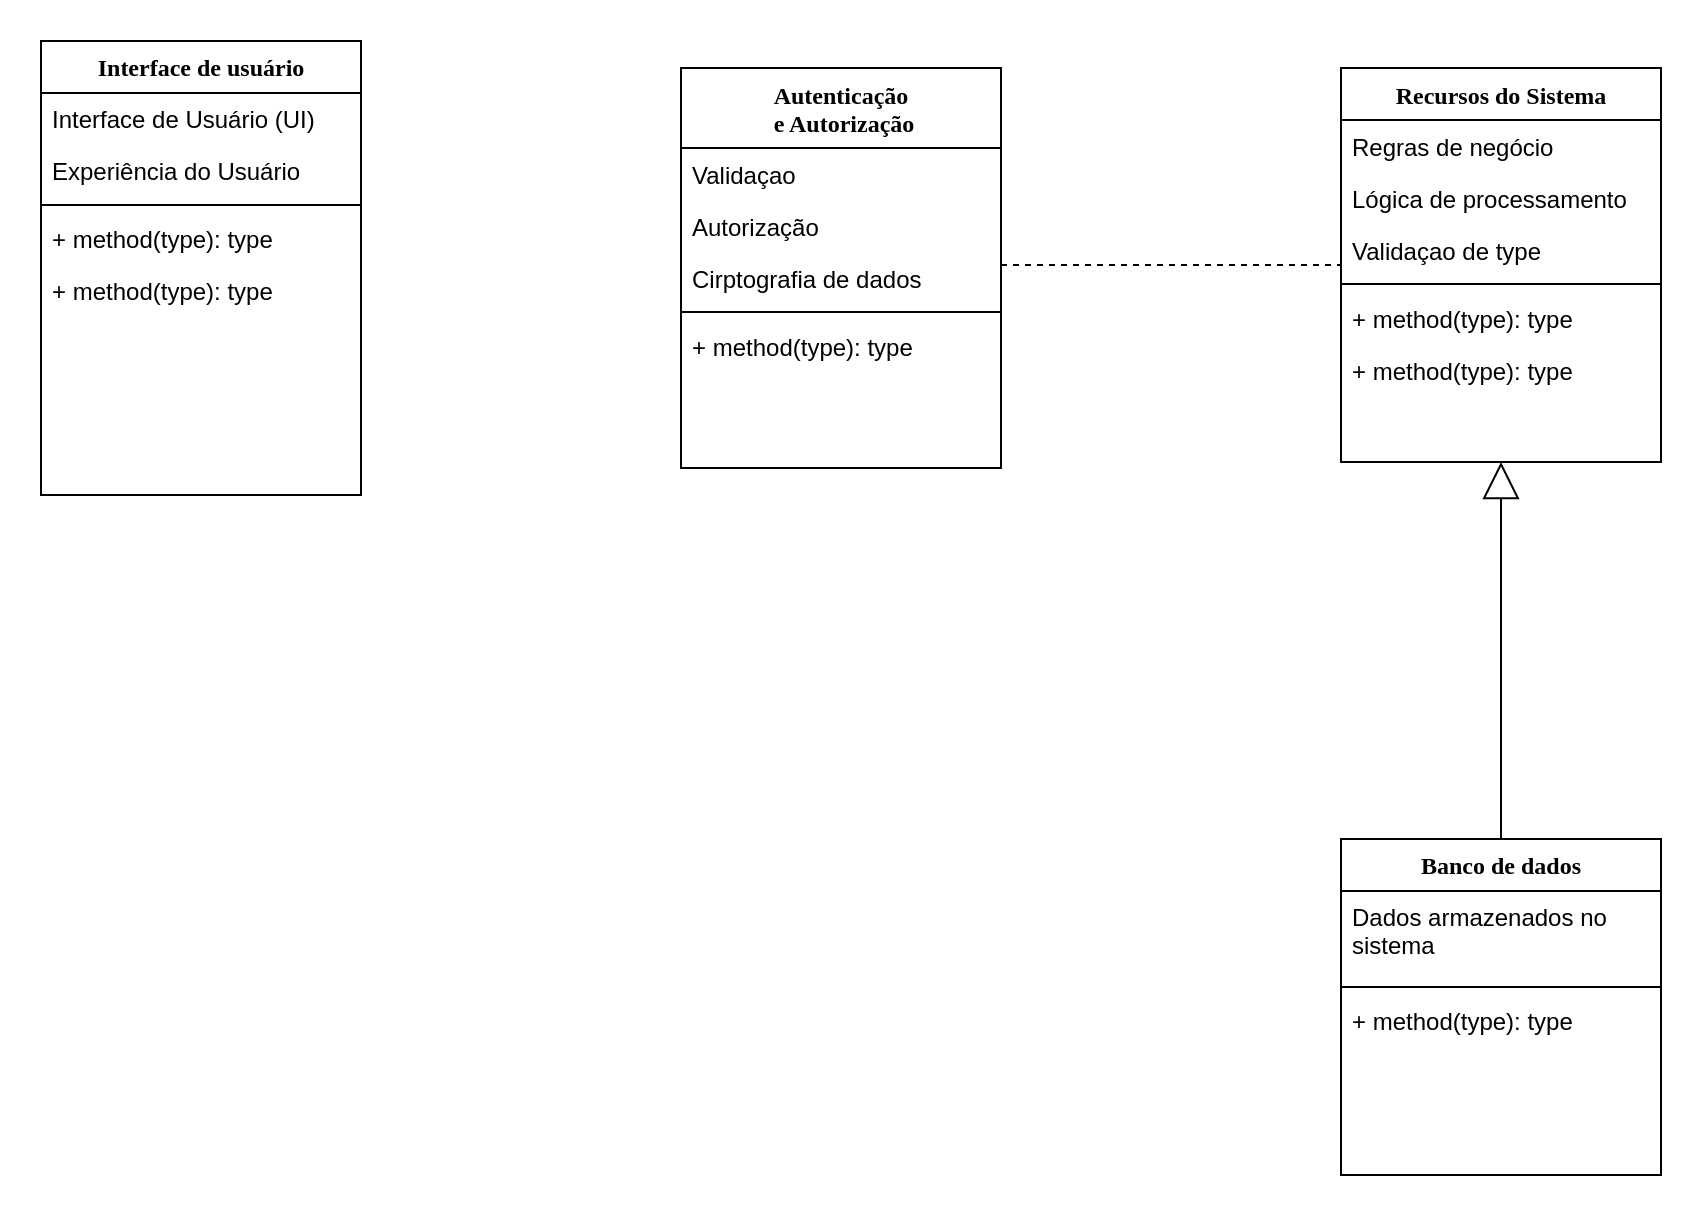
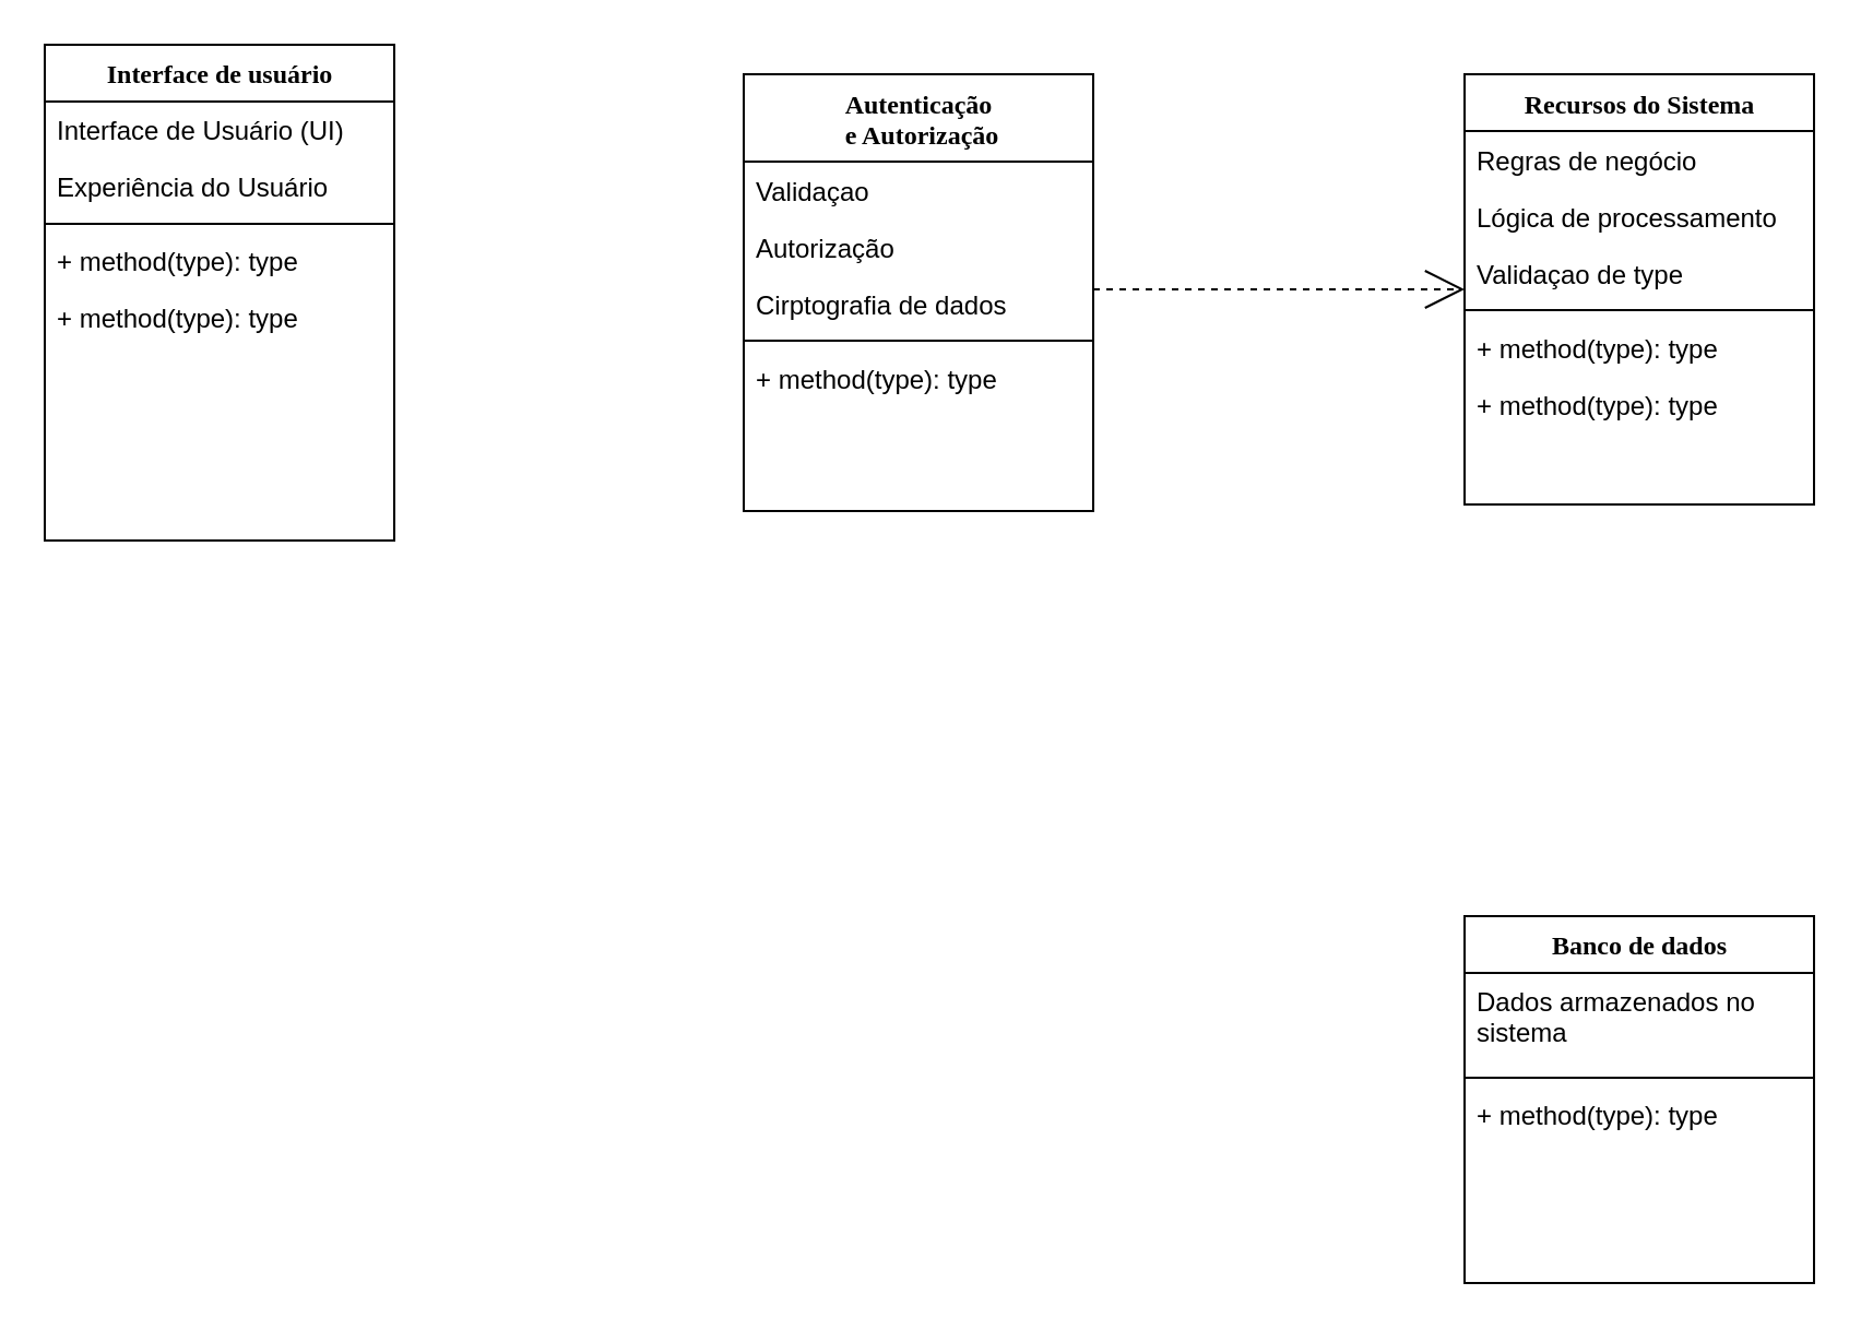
- <mxCell id="8" style="edgeStyle=elbowEdgeStyle;html=1;labelBackgroundColor=none;startFill=0;startSize=8;endArrow=none;endFill=0;endSize=16;fontFamily=Verdana;fontSize=12;elbow=vertical;dashed=1;" parent="1" source="9" target="15" edge="1"><mxGeometry relative="1" as="geometry" /></mxCell>
+ <mxCell id="8" style="edgeStyle=elbowEdgeStyle;html=1;labelBackgroundColor=none;startFill=0;startSize=8;endArrow=open;endFill=0;endSize=16;fontFamily=Verdana;fontSize=12;elbow=vertical;dashed=1;" parent="1" source="9" target="15" edge="1"><mxGeometry relative="1" as="geometry" /></mxCell>
- <mxCell id="22" style="edgeStyle=orthogonalEdgeStyle;html=1;labelBackgroundColor=none;startFill=0;startSize=8;endArrow=block;endFill=0;endSize=16;fontFamily=Verdana;fontSize=12;" parent="1" source="23" target="15" edge="1"><mxGeometry relative="1" as="geometry" /></mxCell>
